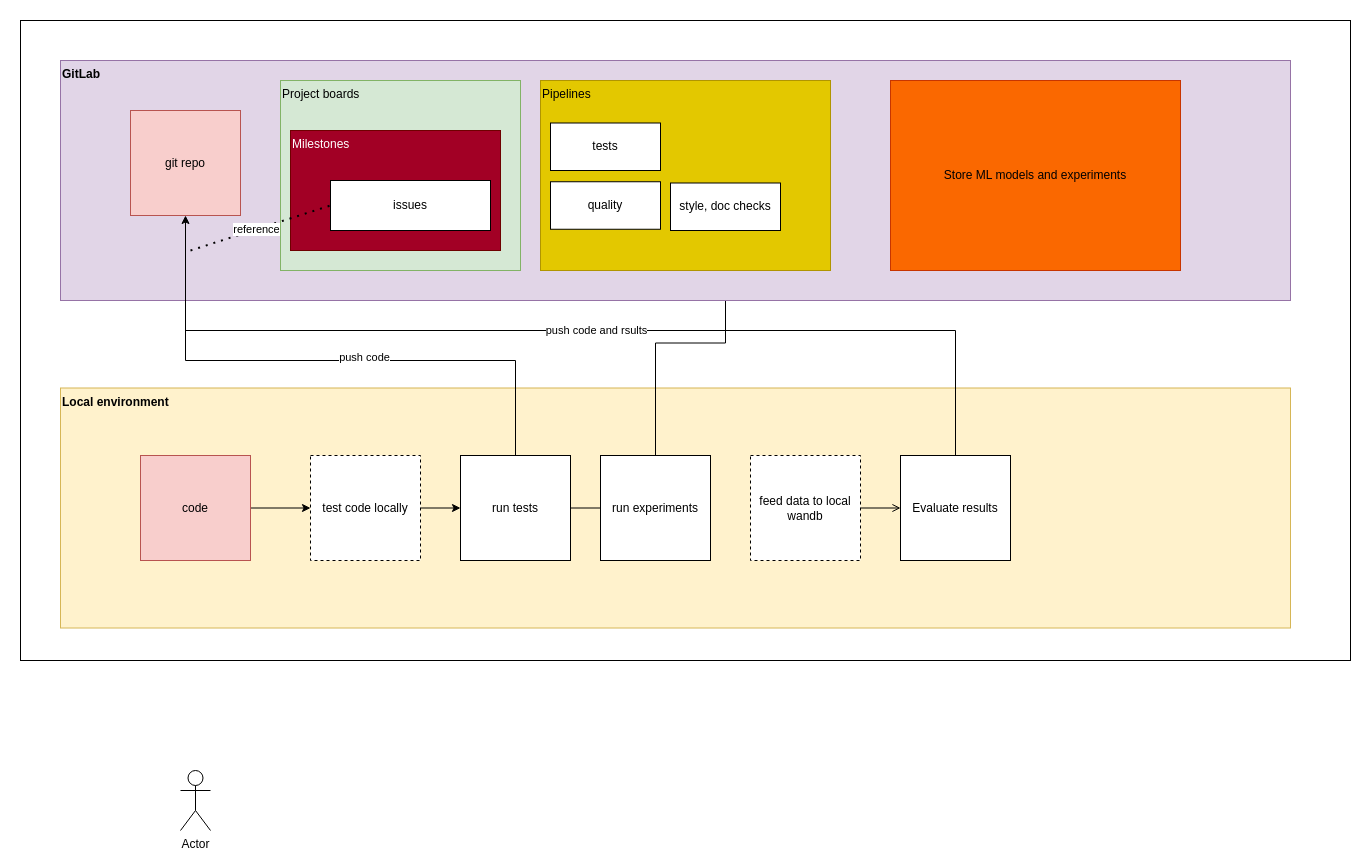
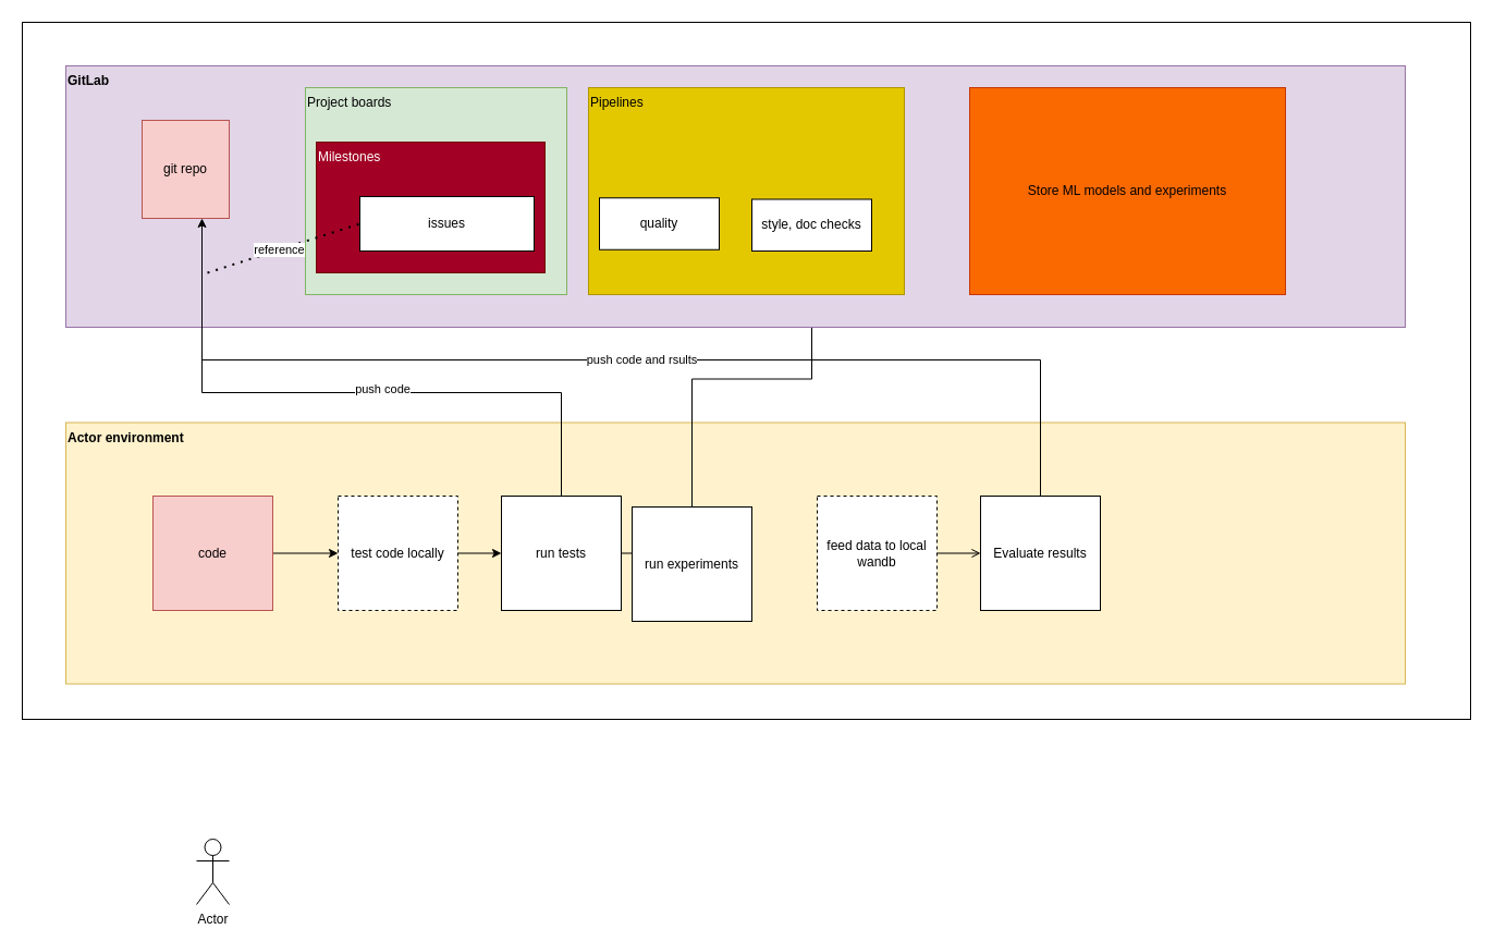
- <mxCell id="28" value="tests" style="rounded=0;whiteSpace=wrap;html=1;" vertex="1" parent="1"><mxGeometry x="550" y="122.5" width="110" height="47.5" as="geometry" /></mxCell>
- <mxCell id="18" value="git repo" style="rounded=0;whiteSpace=wrap;html=1;fillColor=#f8cecc;strokeColor=#b85450;" vertex="1" parent="1"><mxGeometry x="130" y="110" width="110" height="105" as="geometry" /></mxCell>
+ <mxCell id="18" value="git repo" style="rounded=0;whiteSpace=wrap;html=1;fillColor=#f8cecc;strokeColor=#b85450;" vertex="1" parent="1"><mxGeometry x="130" y="110" width="80" height="90" as="geometry" /></mxCell>
- <mxCell id="30" value="style, doc checks" style="rounded=0;whiteSpace=wrap;html=1;" vertex="1" parent="1"><mxGeometry x="670" y="182.5" width="110" height="47.5" as="geometry" /></mxCell>
+ <mxCell id="30" value="style, doc checks" style="rounded=0;whiteSpace=wrap;html=1;" vertex="1" parent="1"><mxGeometry x="690" y="182.5" width="110" height="47.5" as="geometry" /></mxCell>
- <mxCell id="3" value="&lt;b&gt;Local environment&lt;/b&gt;" style="rounded=0;whiteSpace=wrap;html=1;fillColor=#fff2cc;strokeColor=#d6b656;verticalAlign=top;align=left;" vertex="1" parent="1"><mxGeometry x="60" y="387.5" width="1230" height="240" as="geometry" /></mxCell>
+ <mxCell id="3" value="&lt;b&gt;Actor environment&lt;/b&gt;" style="rounded=0;whiteSpace=wrap;html=1;fillColor=#fff2cc;strokeColor=#d6b656;verticalAlign=top;align=left;" vertex="1" parent="1"><mxGeometry x="60" y="387.5" width="1230" height="240" as="geometry" /></mxCell>
- <mxCell id="14" value="run experiments" style="rounded=0;whiteSpace=wrap;html=1;" vertex="1" parent="1"><mxGeometry x="600" y="455" width="110" height="105" as="geometry" /></mxCell>
+ <mxCell id="14" value="run experiments" style="rounded=0;whiteSpace=wrap;html=1;" vertex="1" parent="1"><mxGeometry x="580" y="465" width="110" height="105" as="geometry" /></mxCell>
